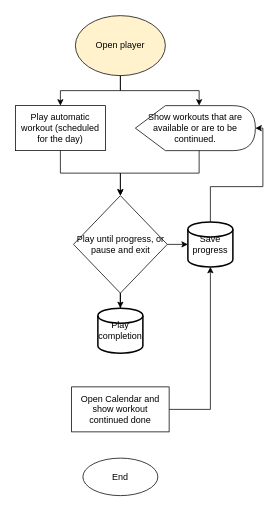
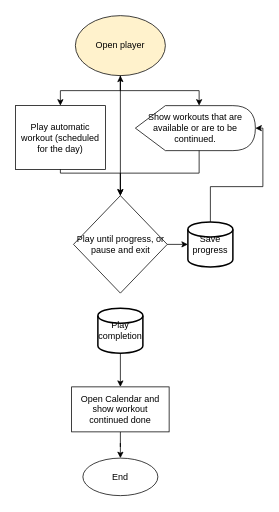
- <mxCell id="3" value="Play automatic workout (scheduled for the day)" style="rounded=0;whiteSpace=wrap;html=1;" vertex="1" parent="1"><mxGeometry x="20" y="140" width="120" height="60" as="geometry" /></mxCell>
+ <mxCell id="3" value="Play automatic workout (scheduled for the day)" style="rounded=0;whiteSpace=wrap;html=1;" vertex="1" parent="1"><mxGeometry x="20" y="140" width="120" height="85" as="geometry" /></mxCell>
- <mxCell id="8" value="" style="edgeStyle=orthogonalEdgeStyle;rounded=0;orthogonalLoop=1;jettySize=auto;html=1;" edge="1" parent="1" source="9" target="15"><mxGeometry relative="1" as="geometry" /></mxCell>
+ <mxCell id="8" value="" style="edgeStyle=orthogonalEdgeStyle;rounded=0;orthogonalLoop=1;jettySize=auto;html=1;" edge="1" parent="1" source="9" target="2"><mxGeometry relative="1" as="geometry" /></mxCell>
- <mxCell id="16" value="" style="edgeStyle=orthogonalEdgeStyle;rounded=0;orthogonalLoop=1;jettySize=auto;html=1;" edge="1" parent="1" source="17" target="13"><mxGeometry relative="1" as="geometry" /></mxCell>
+ <mxCell id="16" value="" style="edgeStyle=orthogonalEdgeStyle;rounded=0;orthogonalLoop=1;jettySize=auto;html=1;" edge="1" parent="1" source="17" target="18"><mxGeometry relative="1" as="geometry" /></mxCell>
+ <mxCell id="14" value="" style="edgeStyle=orthogonalEdgeStyle;rounded=0;orthogonalLoop=1;jettySize=auto;html=1;" edge="1" parent="1" source="15" target="17"><mxGeometry relative="1" as="geometry" /></mxCell>
